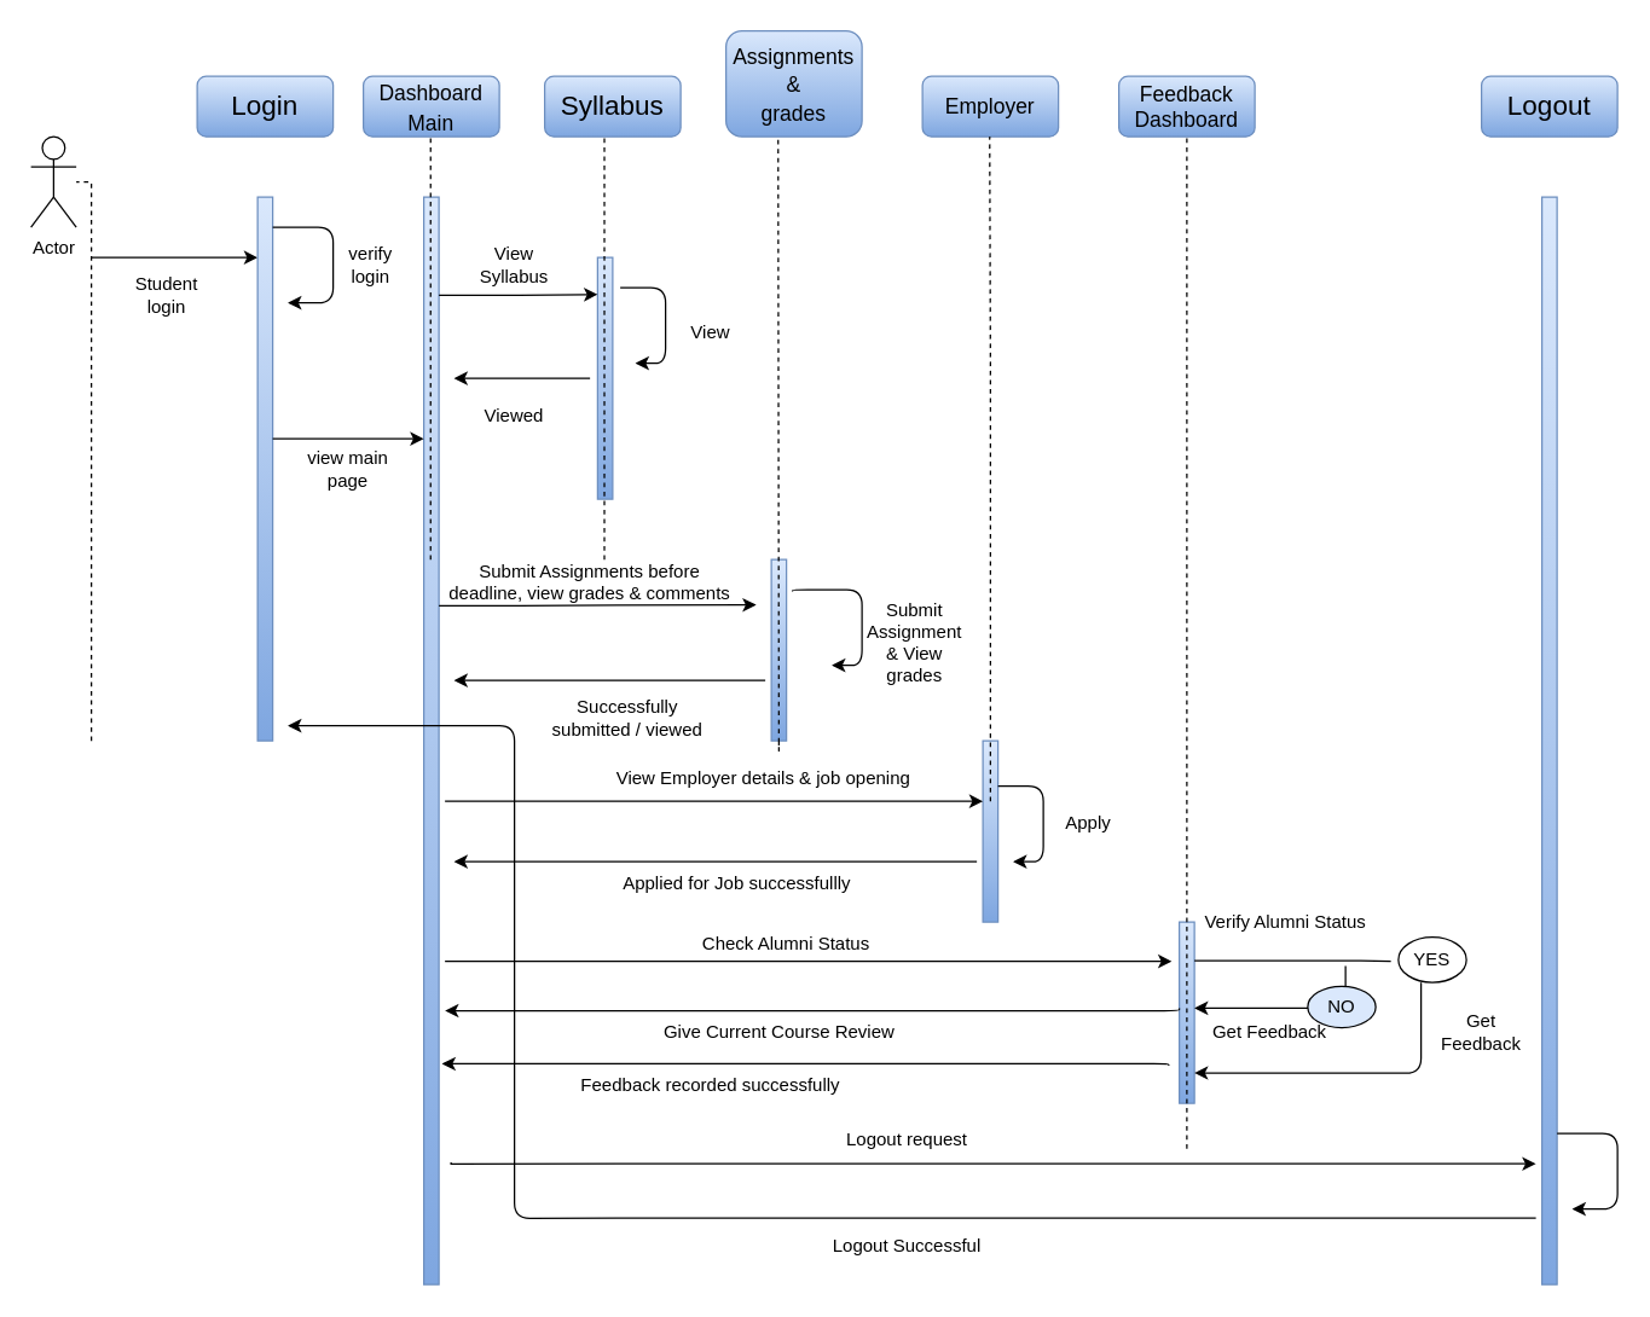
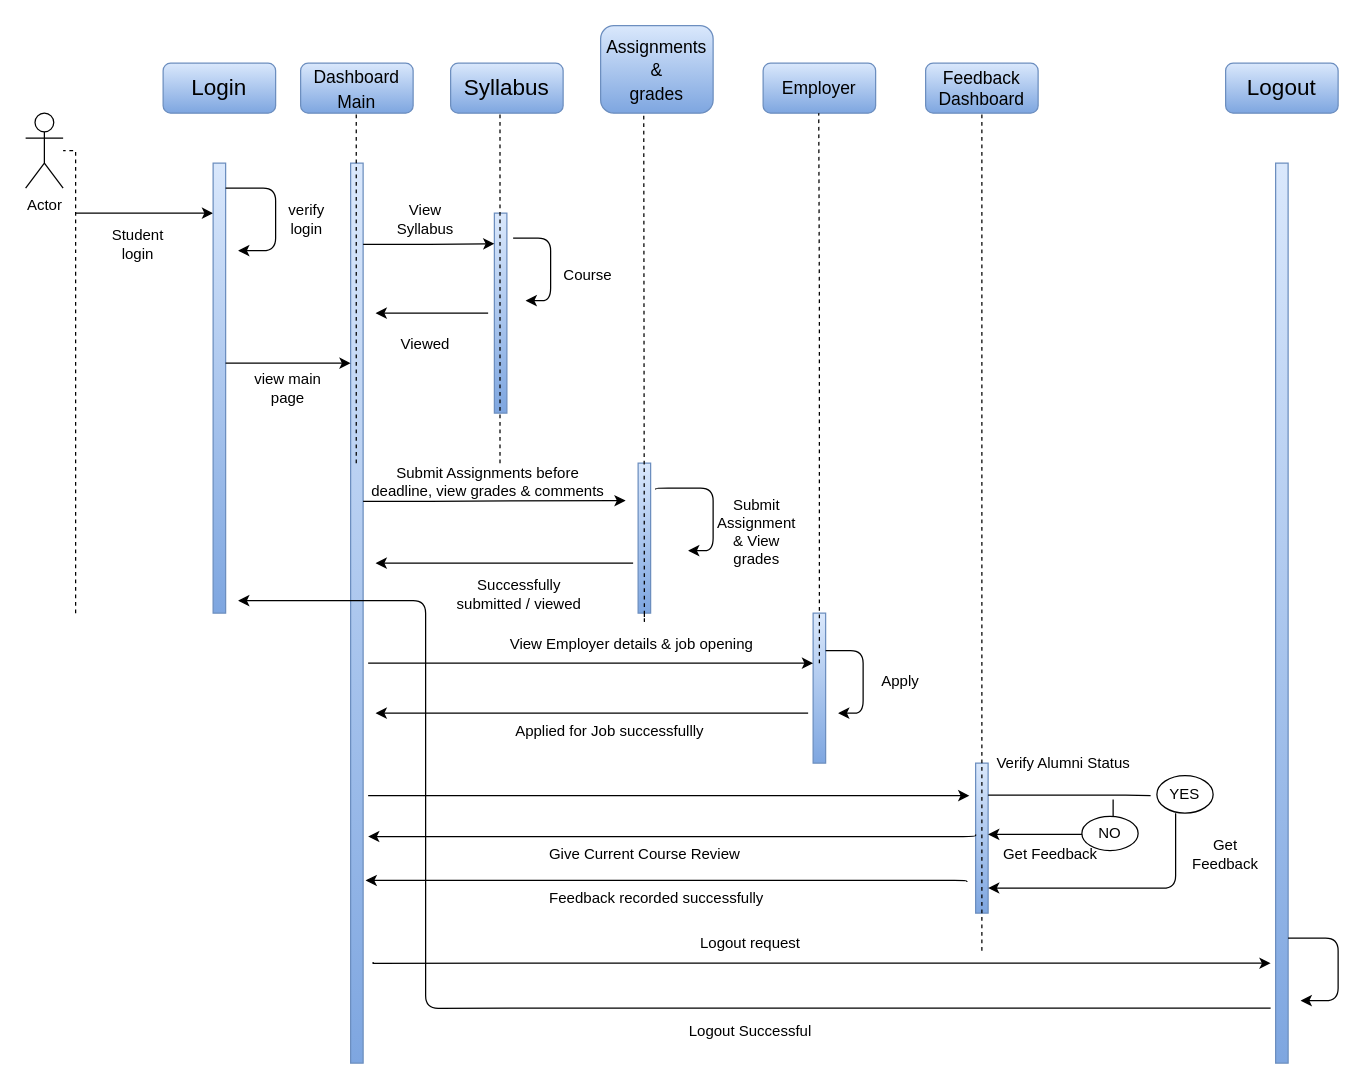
- <mxCell id="23" value="View" style="text;html=1;strokeColor=none;fillColor=none;align=center;verticalAlign=middle;whiteSpace=wrap;rounded=0;" parent="1" vertex="1"><mxGeometry x="440" y="200" width="60" height="40" as="geometry" /></mxCell>
+ <mxCell id="23" value="Course" style="text;html=1;strokeColor=none;fillColor=none;align=center;verticalAlign=middle;whiteSpace=wrap;rounded=0;" parent="1" vertex="1"><mxGeometry x="440" y="200" width="60" height="40" as="geometry" /></mxCell>
- <mxCell id="47" value="Check Alumni Status" style="text;html=1;strokeColor=none;fillColor=none;align=center;verticalAlign=middle;whiteSpace=wrap;rounded=0;" parent="1" vertex="1"><mxGeometry x="405" y="610" width="230" height="30" as="geometry" /></mxCell>
- <mxCell id="61" value="NO" style="ellipse;whiteSpace=wrap;html=1;fillColor=#dae8fc;" parent="1" vertex="1"><mxGeometry x="865" y="652.5" width="45" height="27.5" as="geometry" /></mxCell>
+ <mxCell id="61" value="NO" style="ellipse;whiteSpace=wrap;html=1;" parent="1" vertex="1"><mxGeometry x="865" y="652.5" width="45" height="27.5" as="geometry" /></mxCell>
- <mxCell id="48" value="Feedback recorded successfully" style="text;html=1;strokeColor=none;fillColor=none;align=center;verticalAlign=middle;whiteSpace=wrap;rounded=0;" parent="1" vertex="1"><mxGeometry x="380" y="703" width="180" height="30" as="geometry" /></mxCell>
+ <mxCell id="48" value="Feedback recorded successfully" style="text;html=1;strokeColor=none;fillColor=none;align=center;verticalAlign=middle;whiteSpace=wrap;rounded=0;" parent="1" vertex="1"><mxGeometry x="435" y="703" width="180" height="30" as="geometry" /></mxCell>
